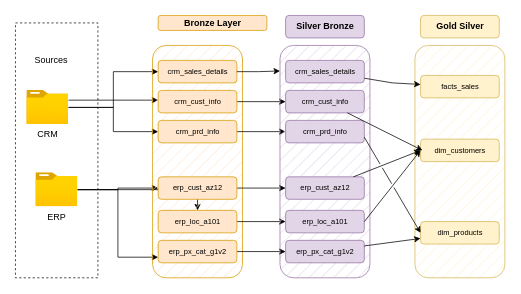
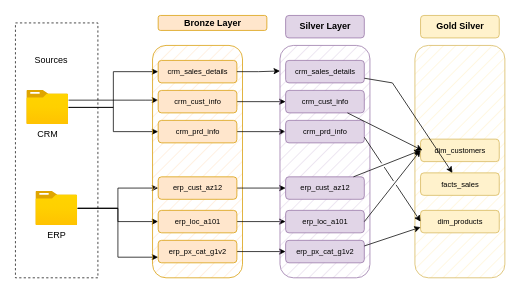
- <mxCell id="26" value="Silver Bronze" style="rounded=1;whiteSpace=wrap;html=1;fillColor=#e1d5e7;strokeColor=#9673a6;fontStyle=1" parent="1" vertex="1"><mxGeometry x="380.5" y="20" width="105" height="30" as="geometry" /></mxCell>
+ <mxCell id="26" value="Silver Layer" style="rounded=1;whiteSpace=wrap;html=1;fillColor=#e1d5e7;strokeColor=#9673a6;fontStyle=1" parent="1" vertex="1"><mxGeometry x="380.5" y="20" width="105" height="30" as="geometry" /></mxCell>
- <mxCell id="36" value="&lt;span style=&quot;font-weight: normal;&quot;&gt;&lt;font style=&quot;font-size: 10px;&quot;&gt;facts_sales&lt;/font&gt;&lt;/span&gt;" style="rounded=1;whiteSpace=wrap;html=1;fillColor=#fff2cc;strokeColor=#d6b656;fontStyle=1" vertex="1" parent="1"><mxGeometry x="560.5" y="100" width="105" height="30" as="geometry" /></mxCell>
+ <mxCell id="36" value="&lt;span style=&quot;font-weight: normal;&quot;&gt;&lt;font style=&quot;font-size: 10px;&quot;&gt;facts_sales&lt;/font&gt;&lt;/span&gt;" style="rounded=1;whiteSpace=wrap;html=1;fillColor=#fff2cc;strokeColor=#d6b656;fontStyle=1" vertex="1" parent="1"><mxGeometry x="560.5" y="230" width="105" height="30" as="geometry" /></mxCell>
- <mxCell id="11" value="ERP" style="image;aspect=fixed;html=1;points=[];align=center;fontSize=12;image=img/lib/azure2/general/Folder_Blank.svg;" parent="1" vertex="1"><mxGeometry x="47.2" y="229.72" width="55.8" height="45.28" as="geometry" /></mxCell>
+ <mxCell id="11" value="ERP" style="image;aspect=fixed;html=1;points=[];align=center;fontSize=12;image=img/lib/azure2/general/Folder_Blank.svg;" parent="1" vertex="1"><mxGeometry x="47.2" y="254.72" width="55.8" height="45.28" as="geometry" /></mxCell>
- <mxCell id="37" value="&lt;span style=&quot;font-weight: normal;&quot;&gt;&lt;font style=&quot;font-size: 10px;&quot;&gt;dim_products&lt;/font&gt;&lt;/span&gt;" style="rounded=1;whiteSpace=wrap;html=1;fillColor=#fff2cc;strokeColor=#d6b656;fontStyle=1" vertex="1" parent="1"><mxGeometry x="560.5" y="295" width="105" height="30" as="geometry" /></mxCell>
+ <mxCell id="37" value="&lt;span style=&quot;font-weight: normal;&quot;&gt;&lt;font style=&quot;font-size: 10px;&quot;&gt;dim_products&lt;/font&gt;&lt;/span&gt;" style="rounded=1;whiteSpace=wrap;html=1;fillColor=#fff2cc;strokeColor=#d6b656;fontStyle=1" vertex="1" parent="1"><mxGeometry x="560.5" y="280" width="105" height="30" as="geometry" /></mxCell>
